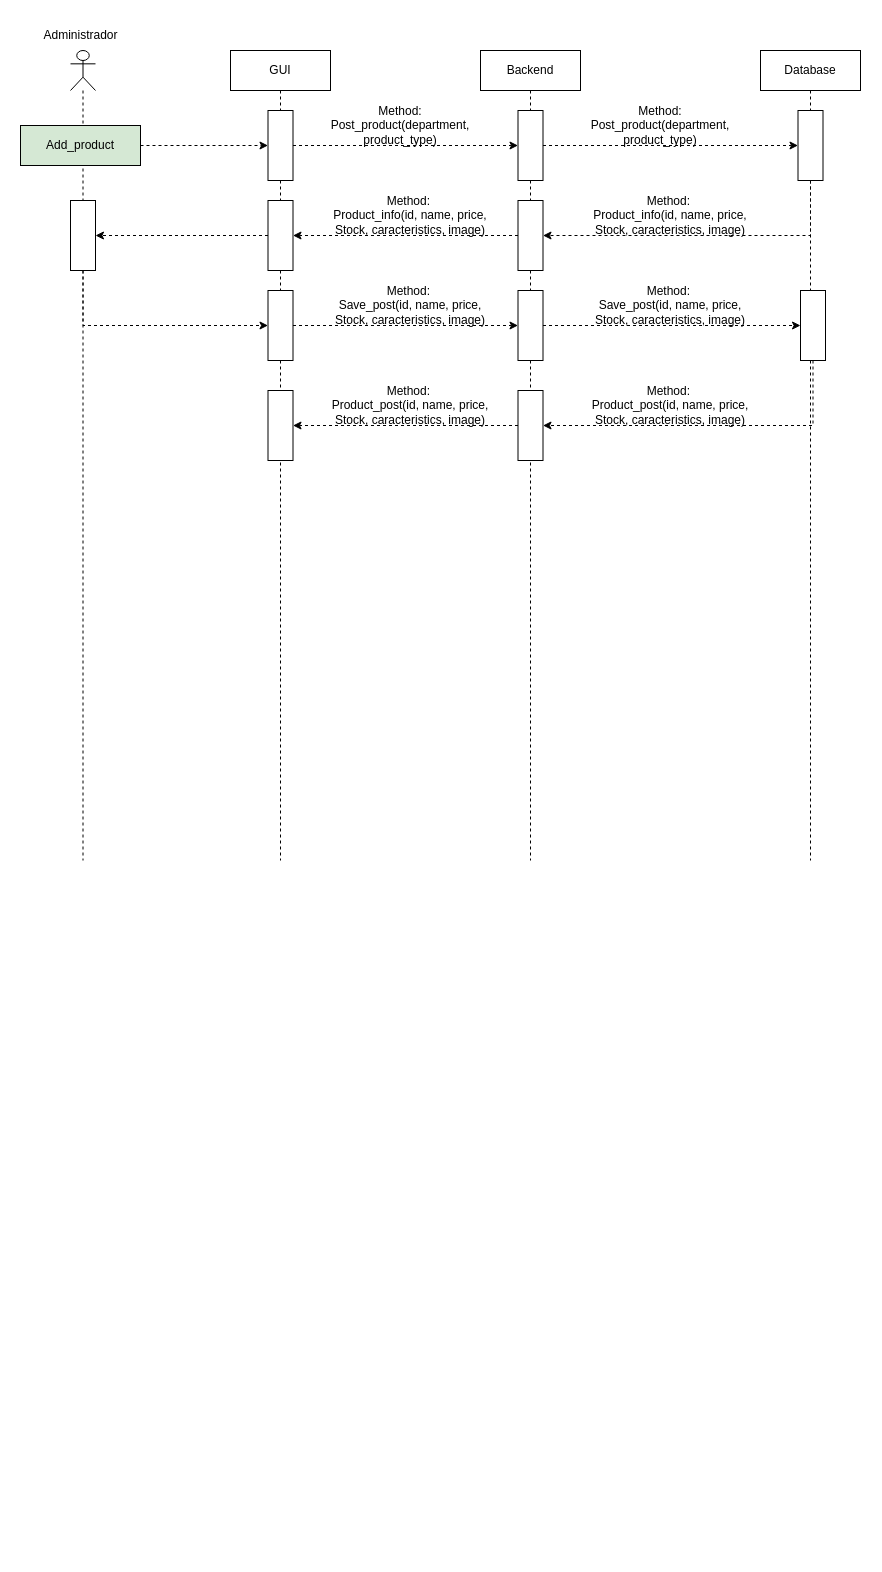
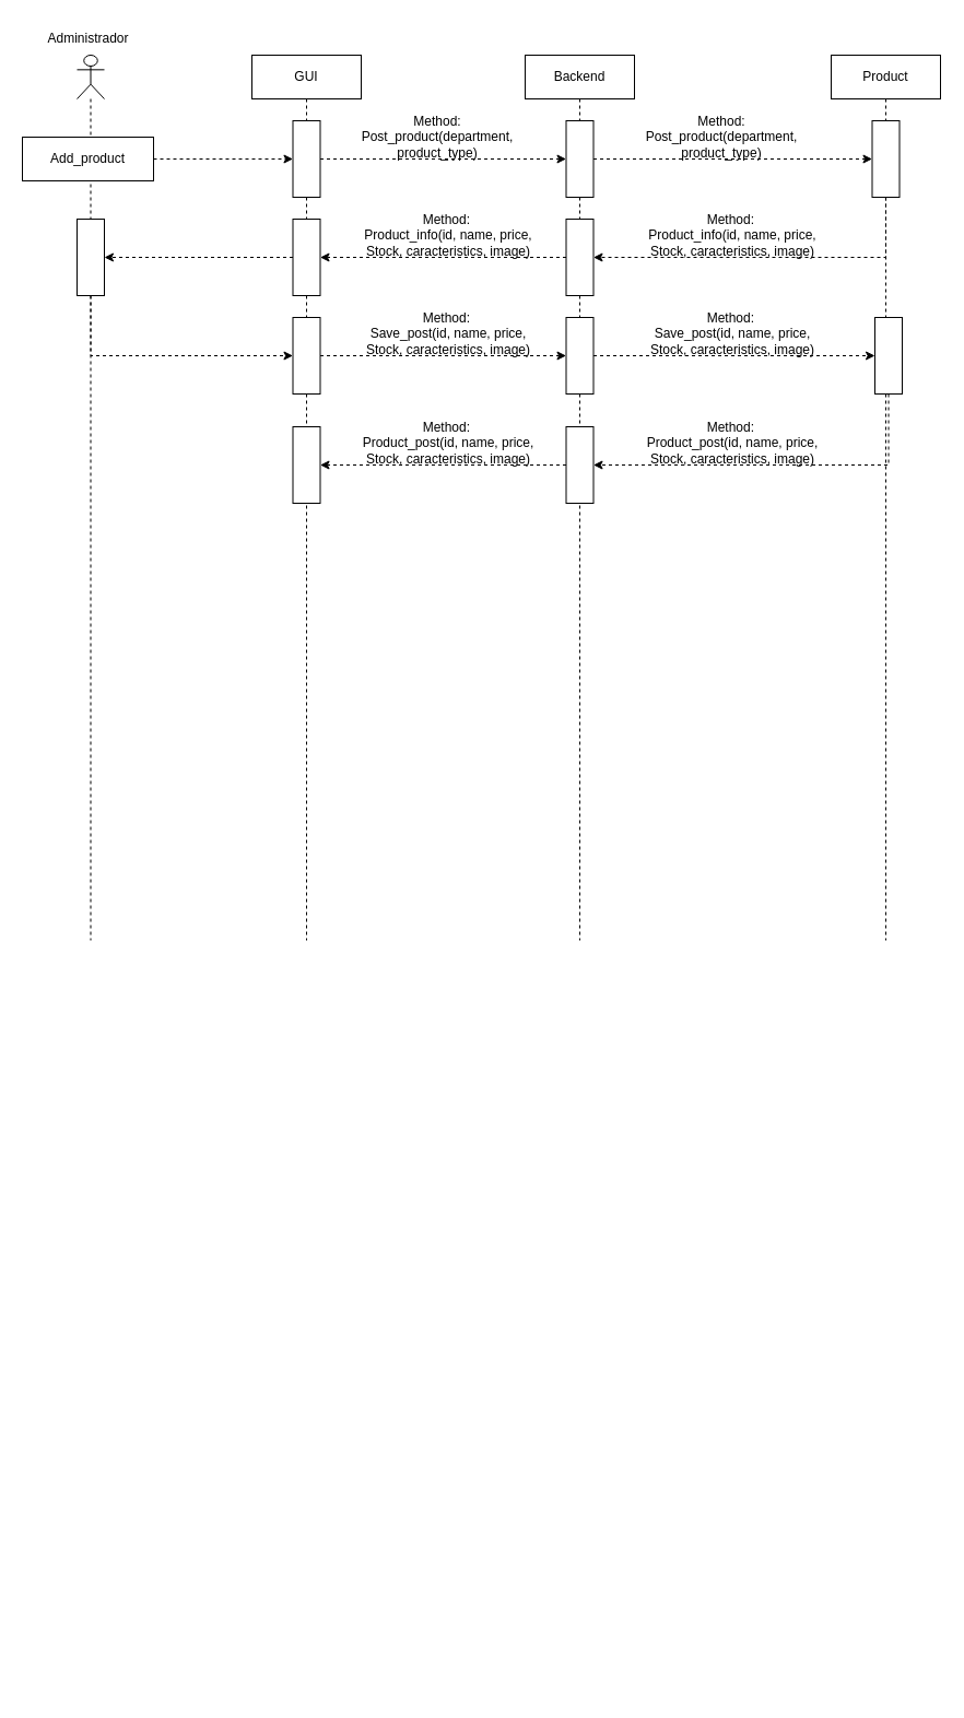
- <mxCell id="17" value="Database" style="shape=umlLifeline;perimeter=lifelinePerimeter;whiteSpace=wrap;html=1;container=1;dropTarget=0;collapsible=0;recursiveResize=0;outlineConnect=0;portConstraint=eastwest;newEdgeStyle={&quot;curved&quot;:0,&quot;rounded&quot;:0};" parent="1" vertex="1"><mxGeometry x="760" y="50" width="100" height="810" as="geometry" /></mxCell>
+ <mxCell id="17" value="Product" style="shape=umlLifeline;perimeter=lifelinePerimeter;whiteSpace=wrap;html=1;container=1;dropTarget=0;collapsible=0;recursiveResize=0;outlineConnect=0;portConstraint=eastwest;newEdgeStyle={&quot;curved&quot;:0,&quot;rounded&quot;:0};" parent="1" vertex="1"><mxGeometry x="760" y="50" width="100" height="810" as="geometry" /></mxCell>
- <mxCell id="20" value="Add_product" style="whiteSpace=wrap;html=1;labelBackgroundColor=none;fillColor=#d5e8d4;" parent="1" vertex="1"><mxGeometry x="20" y="125" width="120" height="40" as="geometry" /></mxCell>
+ <mxCell id="20" value="Add_product" style="whiteSpace=wrap;html=1;labelBackgroundColor=none;" parent="1" vertex="1"><mxGeometry x="20" y="125" width="120" height="40" as="geometry" /></mxCell>
